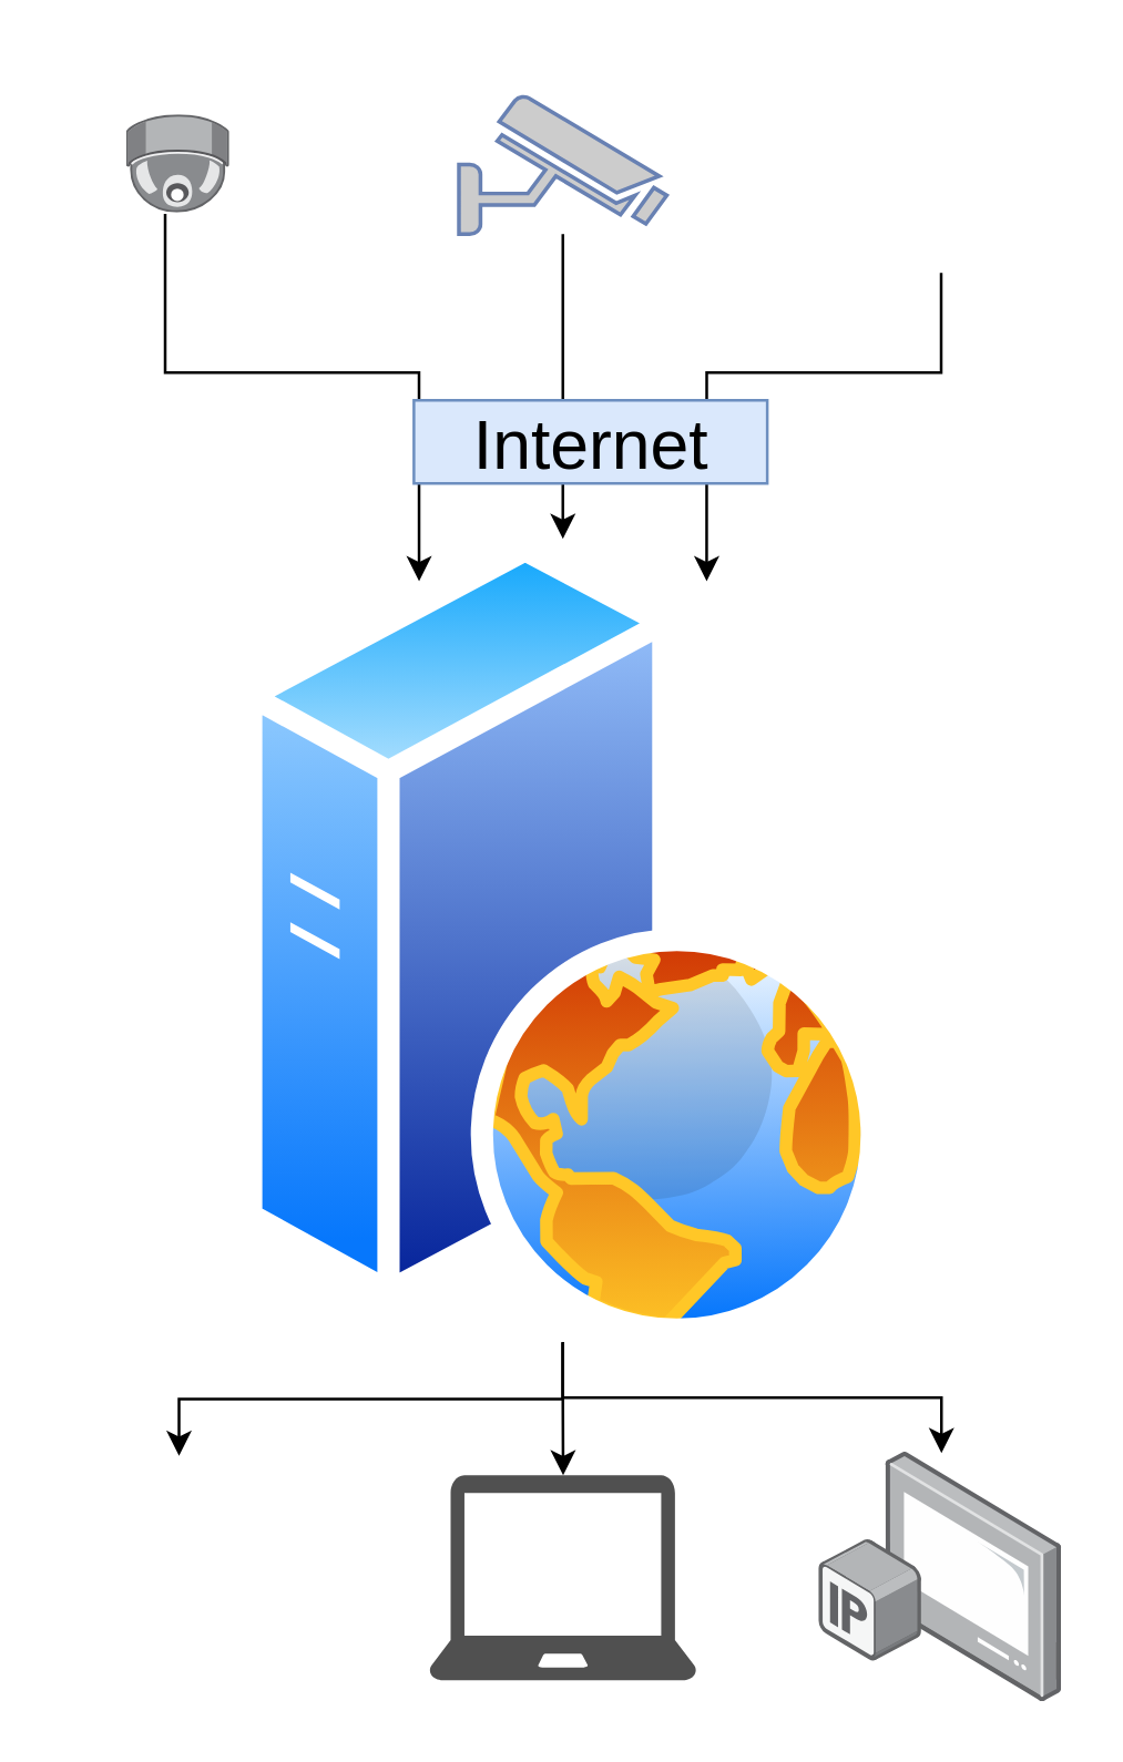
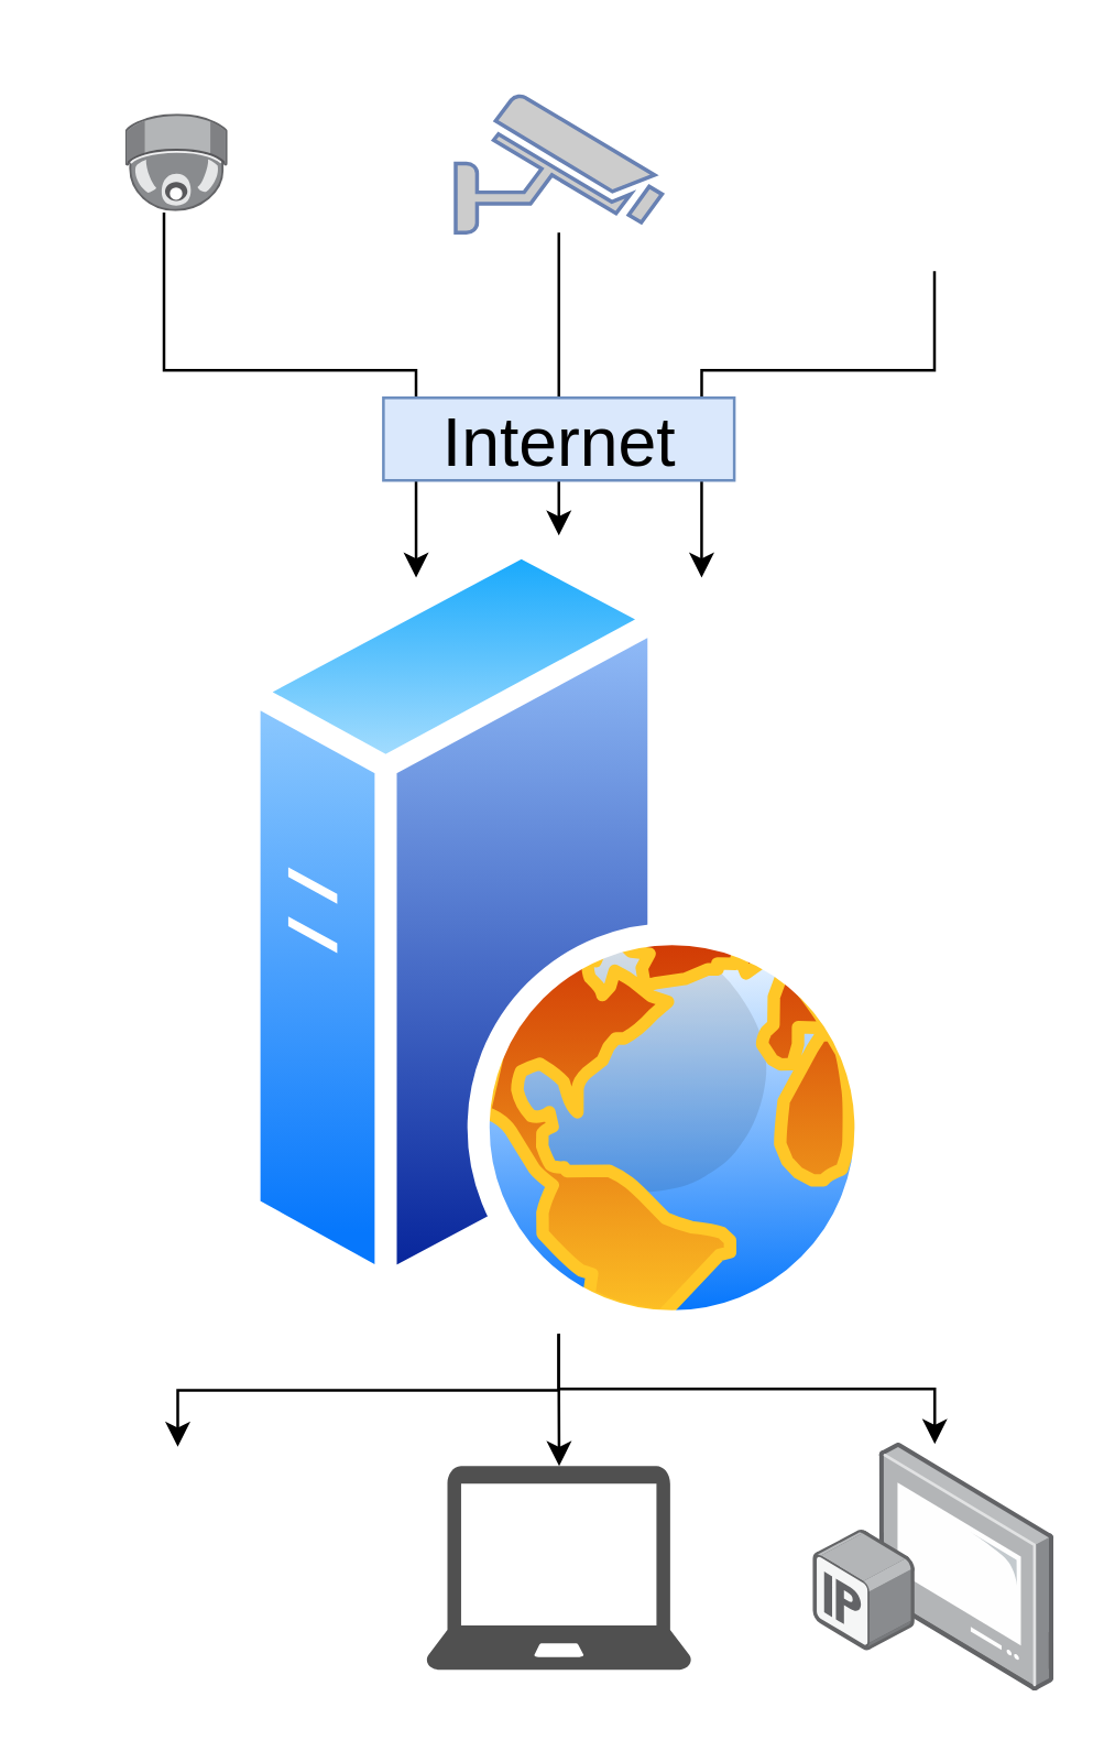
- <mxCell id="12" value="Internet" style="text;html=1;strokeColor=#6c8ebf;fillColor=#dae8fc;align=center;verticalAlign=middle;whiteSpace=wrap;rounded=0;fontSize=25;" vertex="1" parent="1"><mxGeometry x="148.75" y="144" width="127.5" height="30" as="geometry" /></mxCell>
+ <mxCell id="12" value="Internet" style="text;html=1;strokeColor=#6c8ebf;fillColor=#dae8fc;align=center;verticalAlign=middle;whiteSpace=wrap;rounded=0;fontSize=25;" vertex="1" parent="1"><mxGeometry x="138.75" y="144" width="127.5" height="30" as="geometry" /></mxCell>
